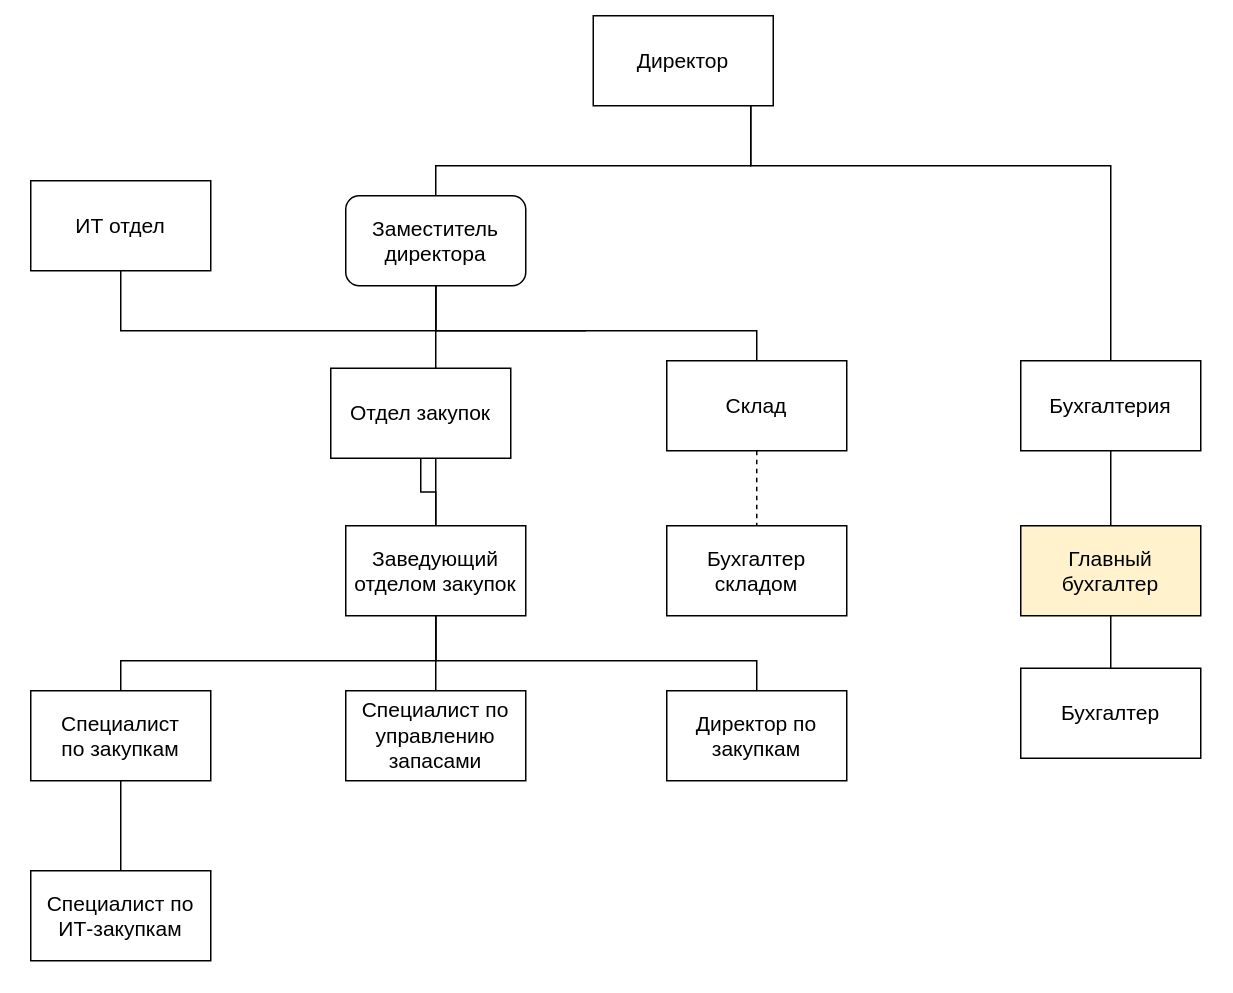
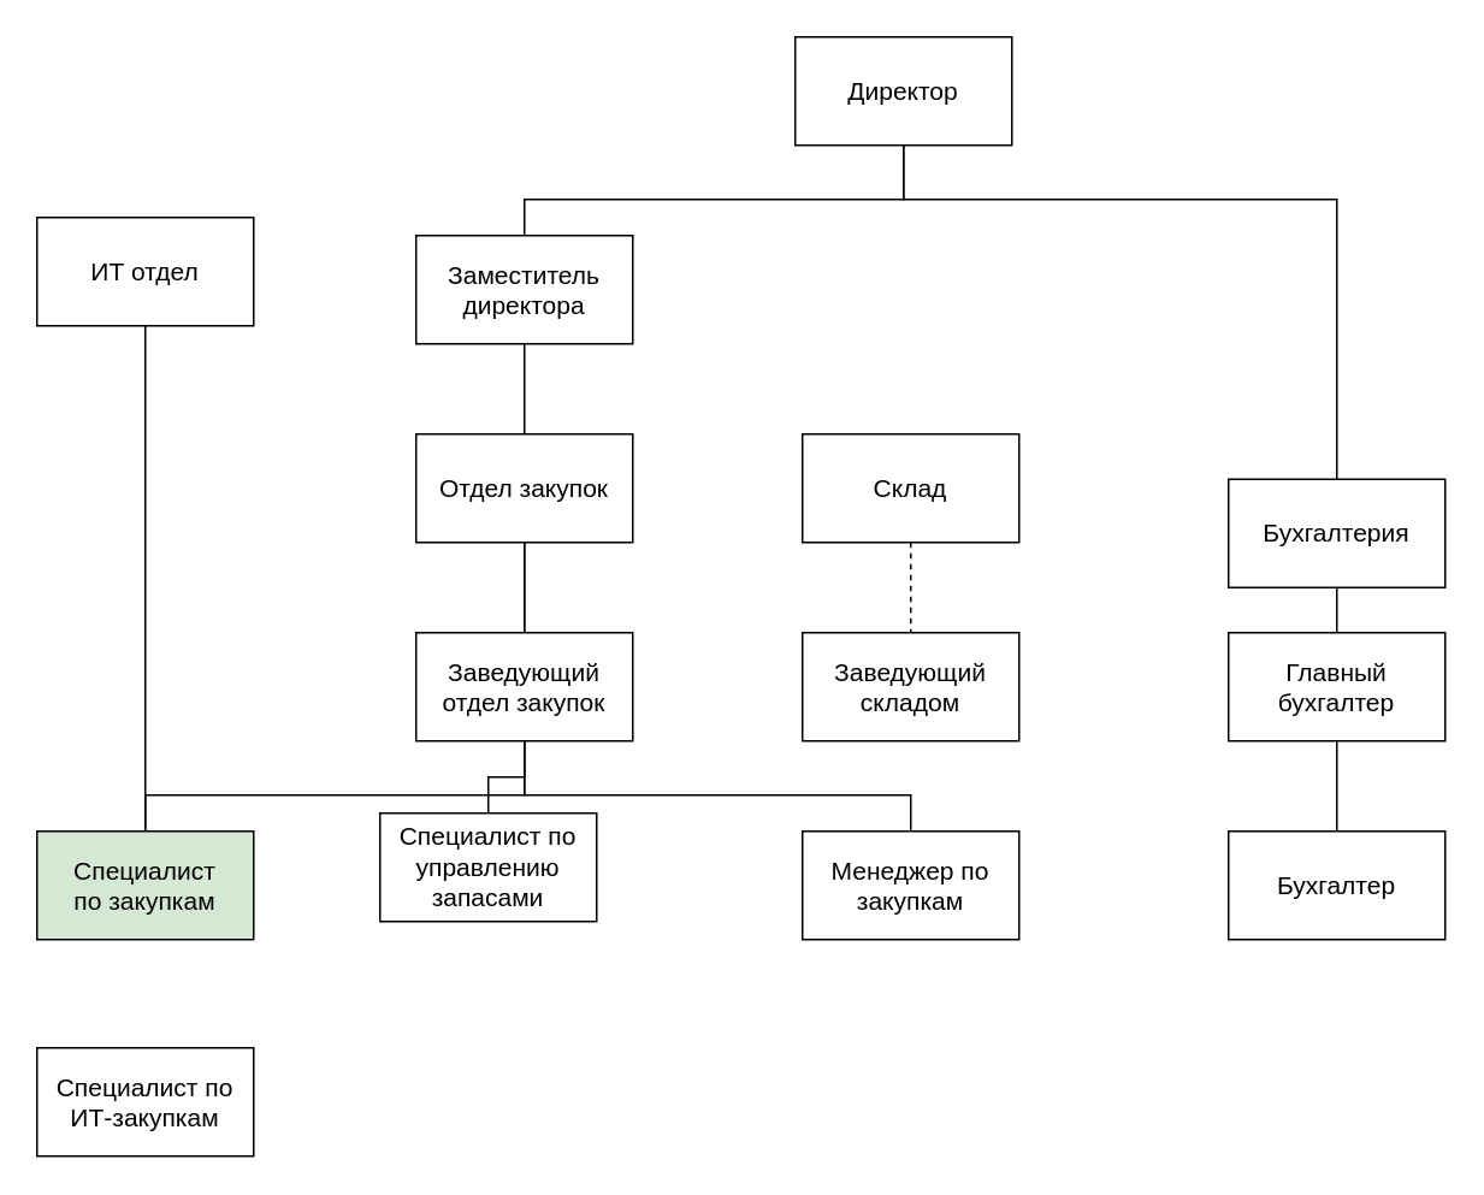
- <mxCell id="4" value="Директор" style="rounded=0;whiteSpace=wrap;html=1;fontSize=14;" vertex="1" parent="1"><mxGeometry x="395" y="10" width="120" height="60" as="geometry" /></mxCell>
+ <mxCell id="4" value="Директор" style="rounded=0;whiteSpace=wrap;html=1;fontSize=14;" vertex="1" parent="1"><mxGeometry x="440" y="20" width="120" height="60" as="geometry" /></mxCell>
- <mxCell id="11" value="Заместитель директора" style="whiteSpace=wrap;html=1;fontSize=14;rounded=1;" vertex="1" parent="1"><mxGeometry x="230" y="130" width="120" height="60" as="geometry" /></mxCell>
+ <mxCell id="11" value="Заместитель директора" style="rounded=0;whiteSpace=wrap;html=1;fontSize=14;" vertex="1" parent="1"><mxGeometry x="230" y="130" width="120" height="60" as="geometry" /></mxCell>
- <mxCell id="9" style="edgeStyle=orthogonalEdgeStyle;rounded=0;orthogonalLoop=1;jettySize=auto;html=1;fontSize=14;endArrow=none;endFill=0;" edge="1" parent="1" source="11" target="5"><mxGeometry relative="1" as="geometry"><Array as="points"><mxPoint x="390" y="220" /><mxPoint x="210" y="220" /></Array></mxGeometry></mxCell>
- <mxCell id="8" style="edgeStyle=orthogonalEdgeStyle;rounded=0;orthogonalLoop=1;jettySize=auto;html=1;fontSize=14;endArrow=none;endFill=0;" edge="1" parent="1" source="11" target="13"><mxGeometry relative="1" as="geometry"><Array as="points"><mxPoint x="290" y="220" /><mxPoint x="504" y="220" /></Array></mxGeometry></mxCell>
- <mxCell id="7" value="Бухгалтерия" style="rounded=0;whiteSpace=wrap;html=1;fontSize=14;" vertex="1" parent="1"><mxGeometry x="680" y="240" width="120" height="60" as="geometry" /></mxCell>
+ <mxCell id="7" value="Бухгалтерия" style="rounded=0;whiteSpace=wrap;html=1;fontSize=14;" vertex="1" parent="1"><mxGeometry x="680" y="265" width="120" height="60" as="geometry" /></mxCell>
- <mxCell id="19" value="Отдел закупок" style="rounded=0;whiteSpace=wrap;html=1;fontSize=14;" vertex="1" parent="1"><mxGeometry x="220" y="245" width="120" height="60" as="geometry" /></mxCell>
+ <mxCell id="19" value="Отдел закупок" style="rounded=0;whiteSpace=wrap;html=1;fontSize=14;" vertex="1" parent="1"><mxGeometry x="230" y="240" width="120" height="60" as="geometry" /></mxCell>
- <mxCell id="25" value="Заведующий отделом закупок" style="rounded=0;whiteSpace=wrap;html=1;fontSize=14;" vertex="1" parent="1"><mxGeometry x="230" y="350" width="120" height="60" as="geometry" /></mxCell>
+ <mxCell id="25" value="Заведующий отдел закупок" style="rounded=0;whiteSpace=wrap;html=1;fontSize=14;" vertex="1" parent="1"><mxGeometry x="230" y="350" width="120" height="60" as="geometry" /></mxCell>
- <mxCell id="14" value="Бухгалтер складом" style="rounded=0;whiteSpace=wrap;html=1;fontSize=14;" vertex="1" parent="1"><mxGeometry x="444" y="350" width="120" height="60" as="geometry" /></mxCell>
+ <mxCell id="14" value="Заведующий складом" style="rounded=0;whiteSpace=wrap;html=1;fontSize=14;" vertex="1" parent="1"><mxGeometry x="444" y="350" width="120" height="60" as="geometry" /></mxCell>
- <mxCell id="16" value="Главный бухгалтер" style="rounded=0;whiteSpace=wrap;html=1;fontSize=14;fillColor=#fff2cc;" vertex="1" parent="1"><mxGeometry x="680" y="350" width="120" height="60" as="geometry" /></mxCell>
+ <mxCell id="16" value="Главный бухгалтер" style="rounded=0;whiteSpace=wrap;html=1;fontSize=14;" vertex="1" parent="1"><mxGeometry x="680" y="350" width="120" height="60" as="geometry" /></mxCell>
- <mxCell id="17" value="Бухгалтер" style="rounded=0;whiteSpace=wrap;html=1;fontSize=14;" vertex="1" parent="1"><mxGeometry x="680" y="445" width="120" height="60" as="geometry" /></mxCell>
+ <mxCell id="17" value="Бухгалтер" style="rounded=0;whiteSpace=wrap;html=1;fontSize=14;" vertex="1" parent="1"><mxGeometry x="680" y="460" width="120" height="60" as="geometry" /></mxCell>
- <mxCell id="27" value="&lt;div&gt;Специалист&lt;/div&gt;&lt;div&gt;по закупкам&lt;br&gt;&lt;/div&gt;" style="rounded=0;whiteSpace=wrap;html=1;fontSize=14;" vertex="1" parent="1"><mxGeometry x="20" y="460" width="120" height="60" as="geometry" /></mxCell>
+ <mxCell id="27" value="&lt;div&gt;Специалист&lt;/div&gt;&lt;div&gt;по закупкам&lt;br&gt;&lt;/div&gt;" style="rounded=0;whiteSpace=wrap;html=1;fontSize=14;fillColor=#d5e8d4;" vertex="1" parent="1"><mxGeometry x="20" y="460" width="120" height="60" as="geometry" /></mxCell>
- <mxCell id="29" value="&lt;font style=&quot;vertical-align: inherit;&quot;&gt;Специалист по управлению запасами &lt;/font&gt;" style="rounded=0;whiteSpace=wrap;html=1;fontSize=14;" vertex="1" parent="1"><mxGeometry x="230" y="460" width="120" height="60" as="geometry" /></mxCell>
+ <mxCell id="29" value="&lt;font style=&quot;vertical-align: inherit;&quot;&gt;Специалист по управлению запасами &lt;/font&gt;" style="rounded=0;whiteSpace=wrap;html=1;fontSize=14;" vertex="1" parent="1"><mxGeometry x="210" y="450" width="120" height="60" as="geometry" /></mxCell>
- <mxCell id="20" value="Директор по закупкам" style="rounded=0;whiteSpace=wrap;html=1;fontSize=14;" vertex="1" parent="1"><mxGeometry x="444" y="460" width="120" height="60" as="geometry" /></mxCell>
+ <mxCell id="20" value="Менеджер по закупкам" style="rounded=0;whiteSpace=wrap;html=1;fontSize=14;" vertex="1" parent="1"><mxGeometry x="444" y="460" width="120" height="60" as="geometry" /></mxCell>
- <mxCell id="26" style="edgeStyle=orthogonalEdgeStyle;rounded=0;orthogonalLoop=1;jettySize=auto;html=1;fontSize=14;endArrow=none;endFill=0;" edge="1" parent="1" source="27" target="28"><mxGeometry relative="1" as="geometry" /></mxCell>
+ <mxCell id="26" style="edgeStyle=orthogonalEdgeStyle;rounded=0;orthogonalLoop=1;jettySize=auto;html=1;fontSize=14;endArrow=none;endFill=0;" edge="1" parent="1" source="27" target="5"><mxGeometry relative="1" as="geometry" /></mxCell>
